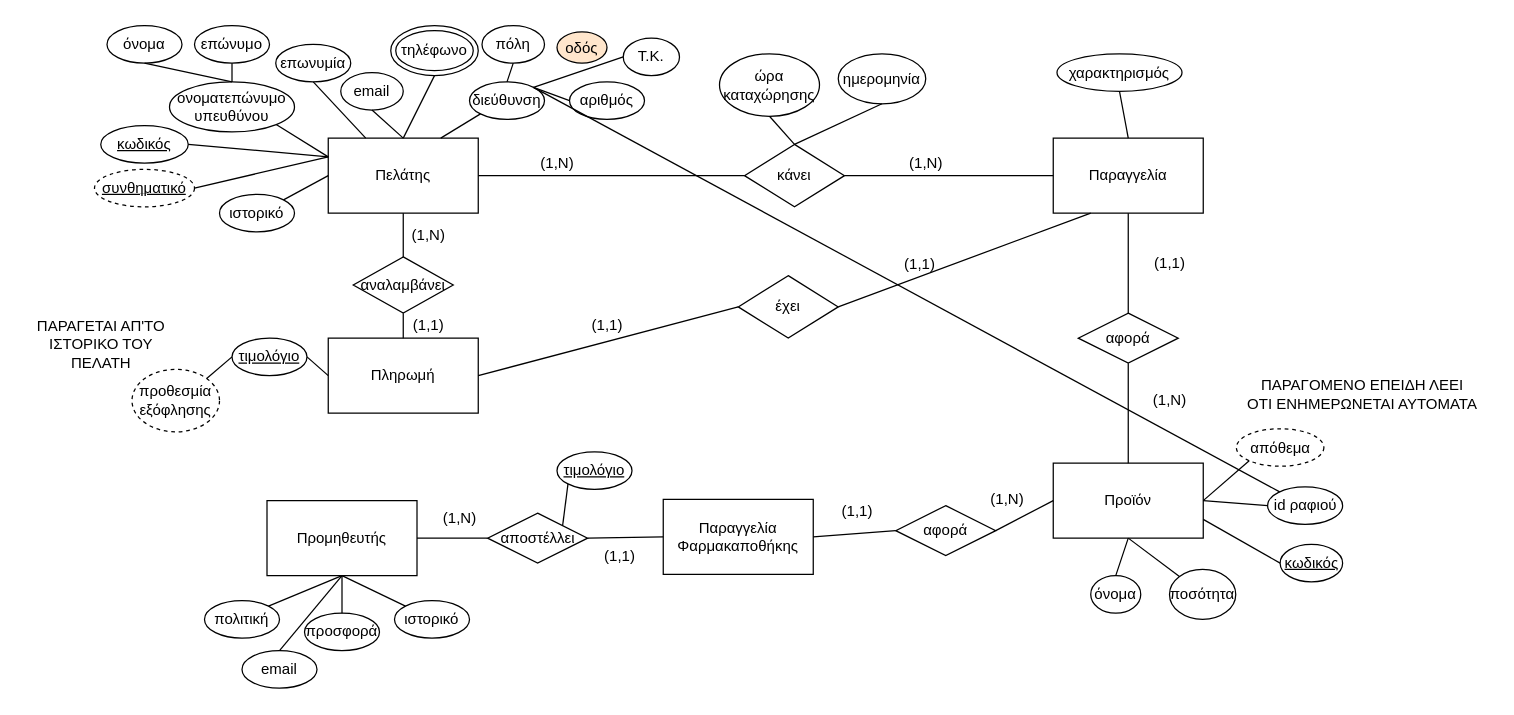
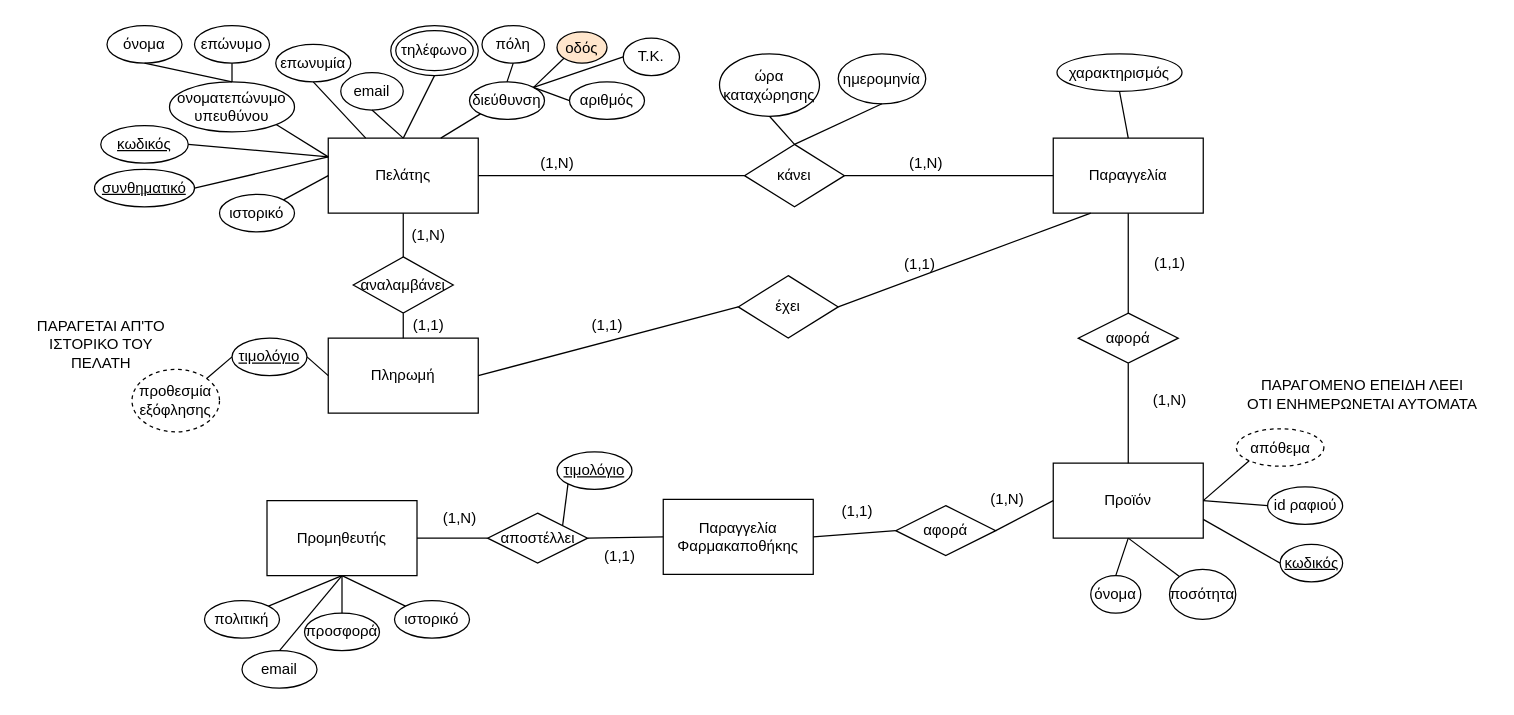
- <mxCell id="36" value="&lt;u&gt;συνθηματικό&lt;/u&gt;" style="ellipse;whiteSpace=wrap;html=1;dashed=1;" vertex="1" parent="1"><mxGeometry x="75" y="135" width="80" height="30" as="geometry" /></mxCell>
+ <mxCell id="36" value="&lt;u&gt;συνθηματικό&lt;/u&gt;" style="ellipse;whiteSpace=wrap;html=1;" vertex="1" parent="1"><mxGeometry x="75" y="135" width="80" height="30" as="geometry" /></mxCell>
- <mxCell id="24" value="" style="endArrow=none;html=1;exitX=1;exitY=0;exitDx=0;exitDy=0;" edge="1" parent="1" source="17" target="46"><mxGeometry width="50" height="50" relative="1" as="geometry"><mxPoint x="410" y="250" as="sourcePoint" /><mxPoint x="455" y="40" as="targetPoint" /></mxGeometry></mxCell>
+ <mxCell id="24" value="" style="endArrow=none;html=1;exitX=1;exitY=0;exitDx=0;exitDy=0;entryX=0;entryY=1;entryDx=0;entryDy=0;" edge="1" parent="1" source="17" target="16"><mxGeometry width="50" height="50" relative="1" as="geometry"><mxPoint x="410" y="250" as="sourcePoint" /><mxPoint x="455" y="40" as="targetPoint" /></mxGeometry></mxCell>
